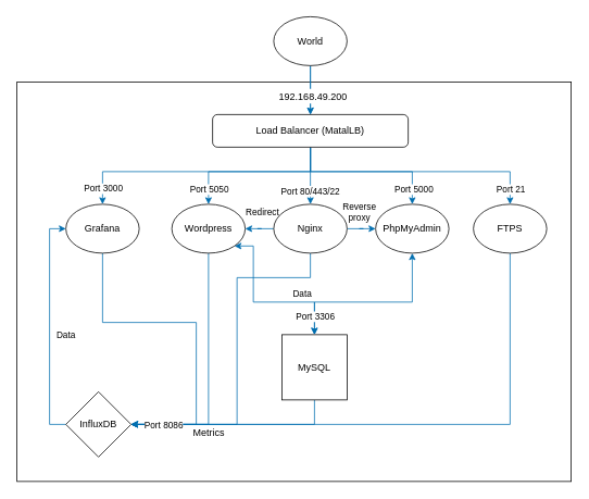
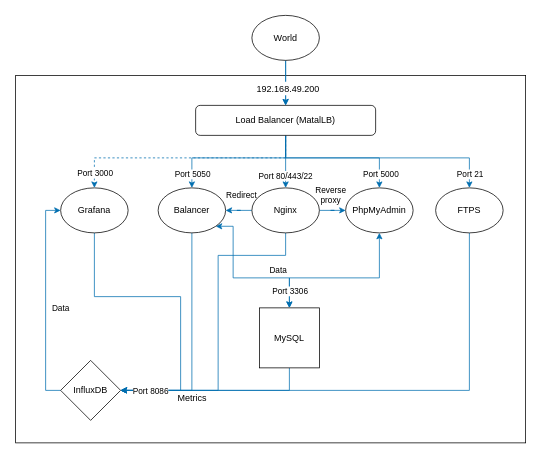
- <mxCell id="12" style="edgeStyle=orthogonalEdgeStyle;rounded=0;orthogonalLoop=1;jettySize=auto;html=1;entryX=0.5;entryY=0;entryDx=0;entryDy=0;fillColor=#1ba1e2;strokeColor=#006EAF;" edge="1" parent="1" source="15" target="27"><mxGeometry relative="1" as="geometry"><Array as="points"><mxPoint x="380" y="210" /><mxPoint x="125" y="210" /></Array></mxGeometry></mxCell>
+ <mxCell id="12" style="edgeStyle=orthogonalEdgeStyle;rounded=0;orthogonalLoop=1;jettySize=auto;html=1;entryX=0.5;entryY=0;entryDx=0;entryDy=0;fillColor=#1ba1e2;strokeColor=#006EAF;dashed=1;" edge="1" parent="1" source="15" target="27"><mxGeometry relative="1" as="geometry"><Array as="points"><mxPoint x="380" y="210" /><mxPoint x="125" y="210" /></Array></mxGeometry></mxCell>
- <mxCell id="32" value="Wordpress" style="ellipse;whiteSpace=wrap;html=1;" vertex="1" parent="1"><mxGeometry x="210" y="250" width="90" height="60" as="geometry" /></mxCell>
+ <mxCell id="32" value="Balancer" style="ellipse;whiteSpace=wrap;html=1;" vertex="1" parent="1"><mxGeometry x="210" y="250" width="90" height="60" as="geometry" /></mxCell>
